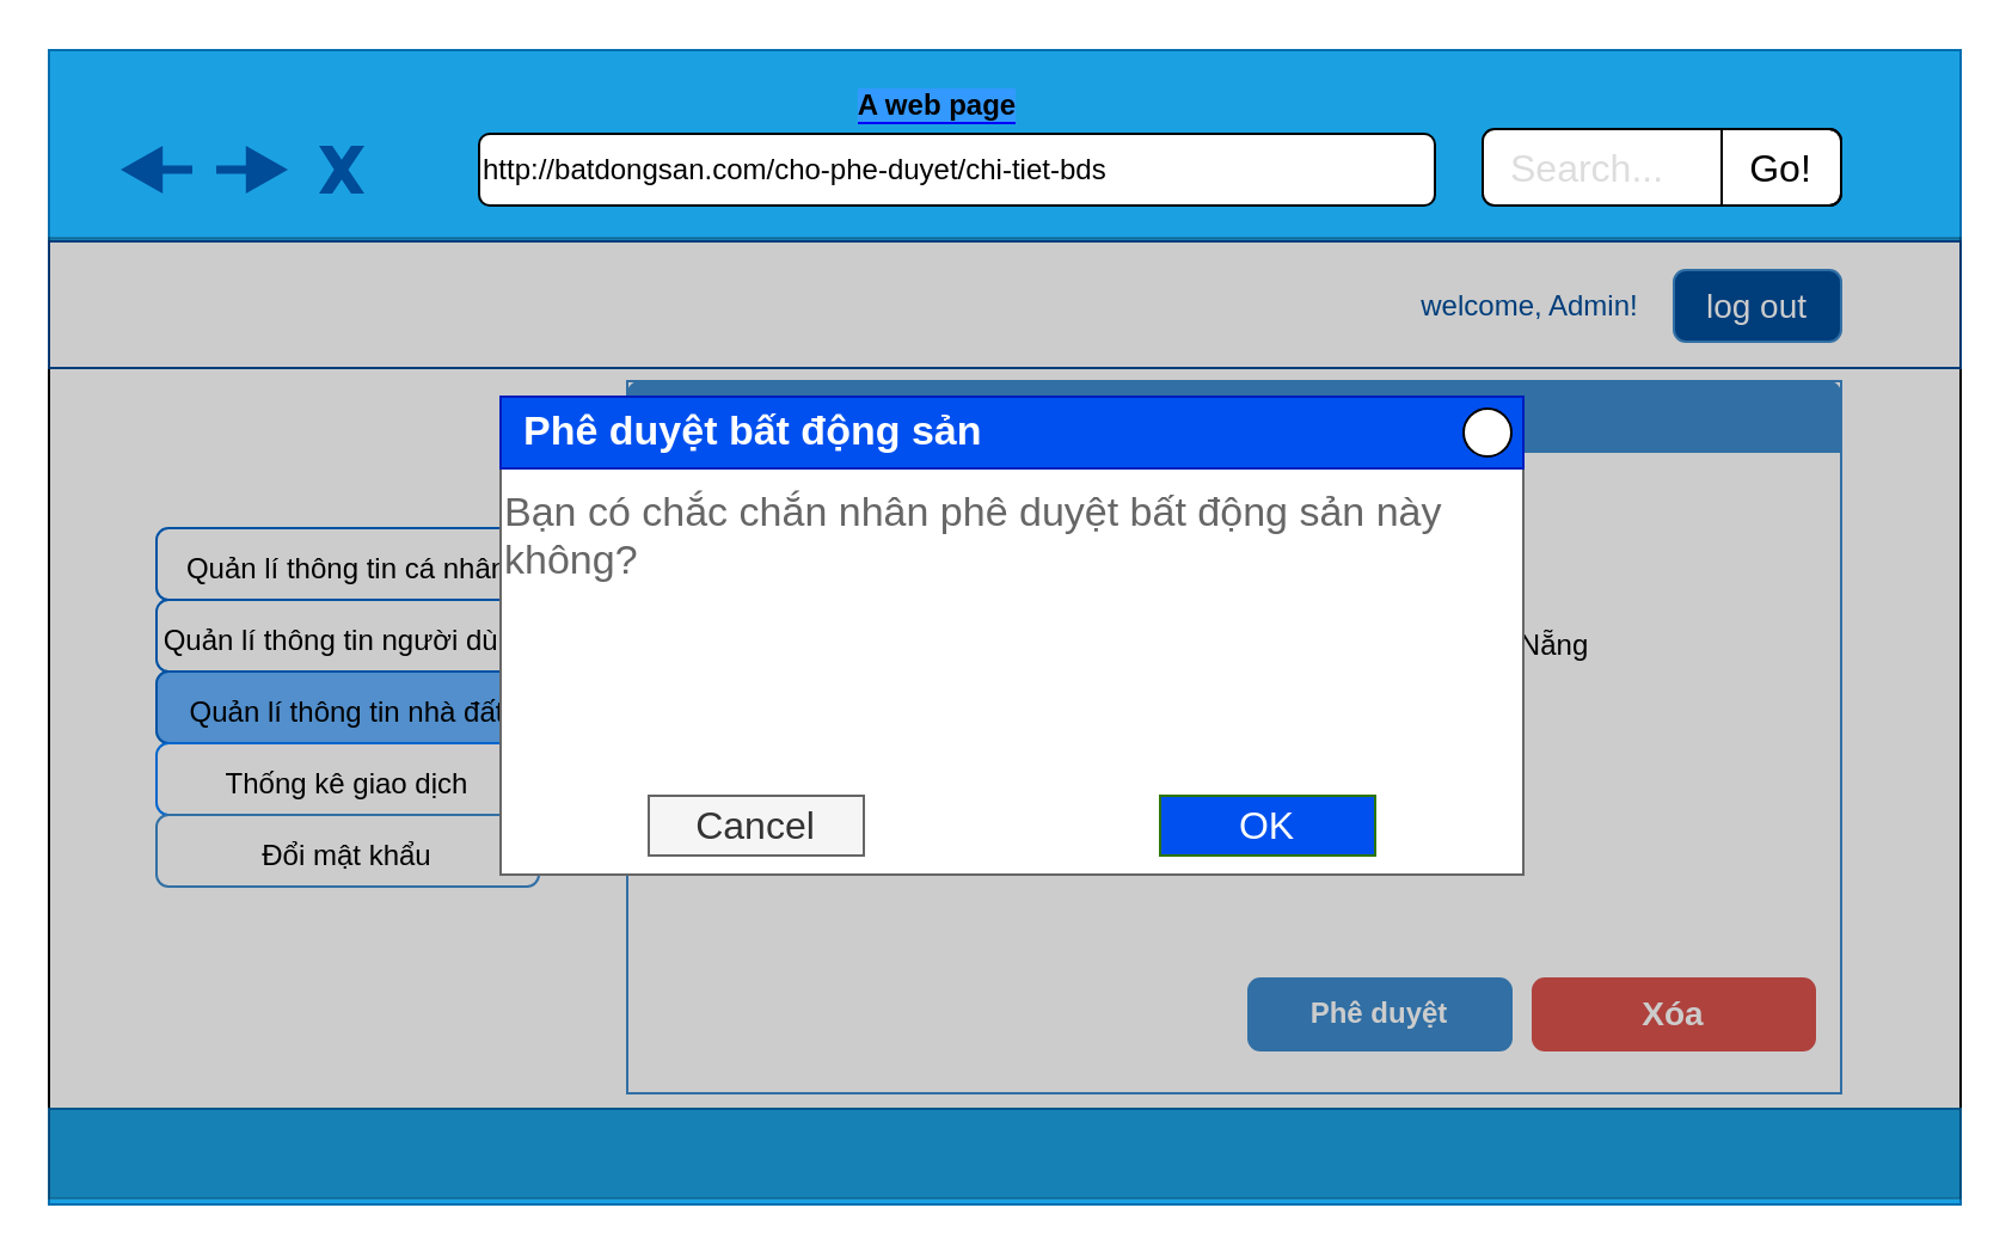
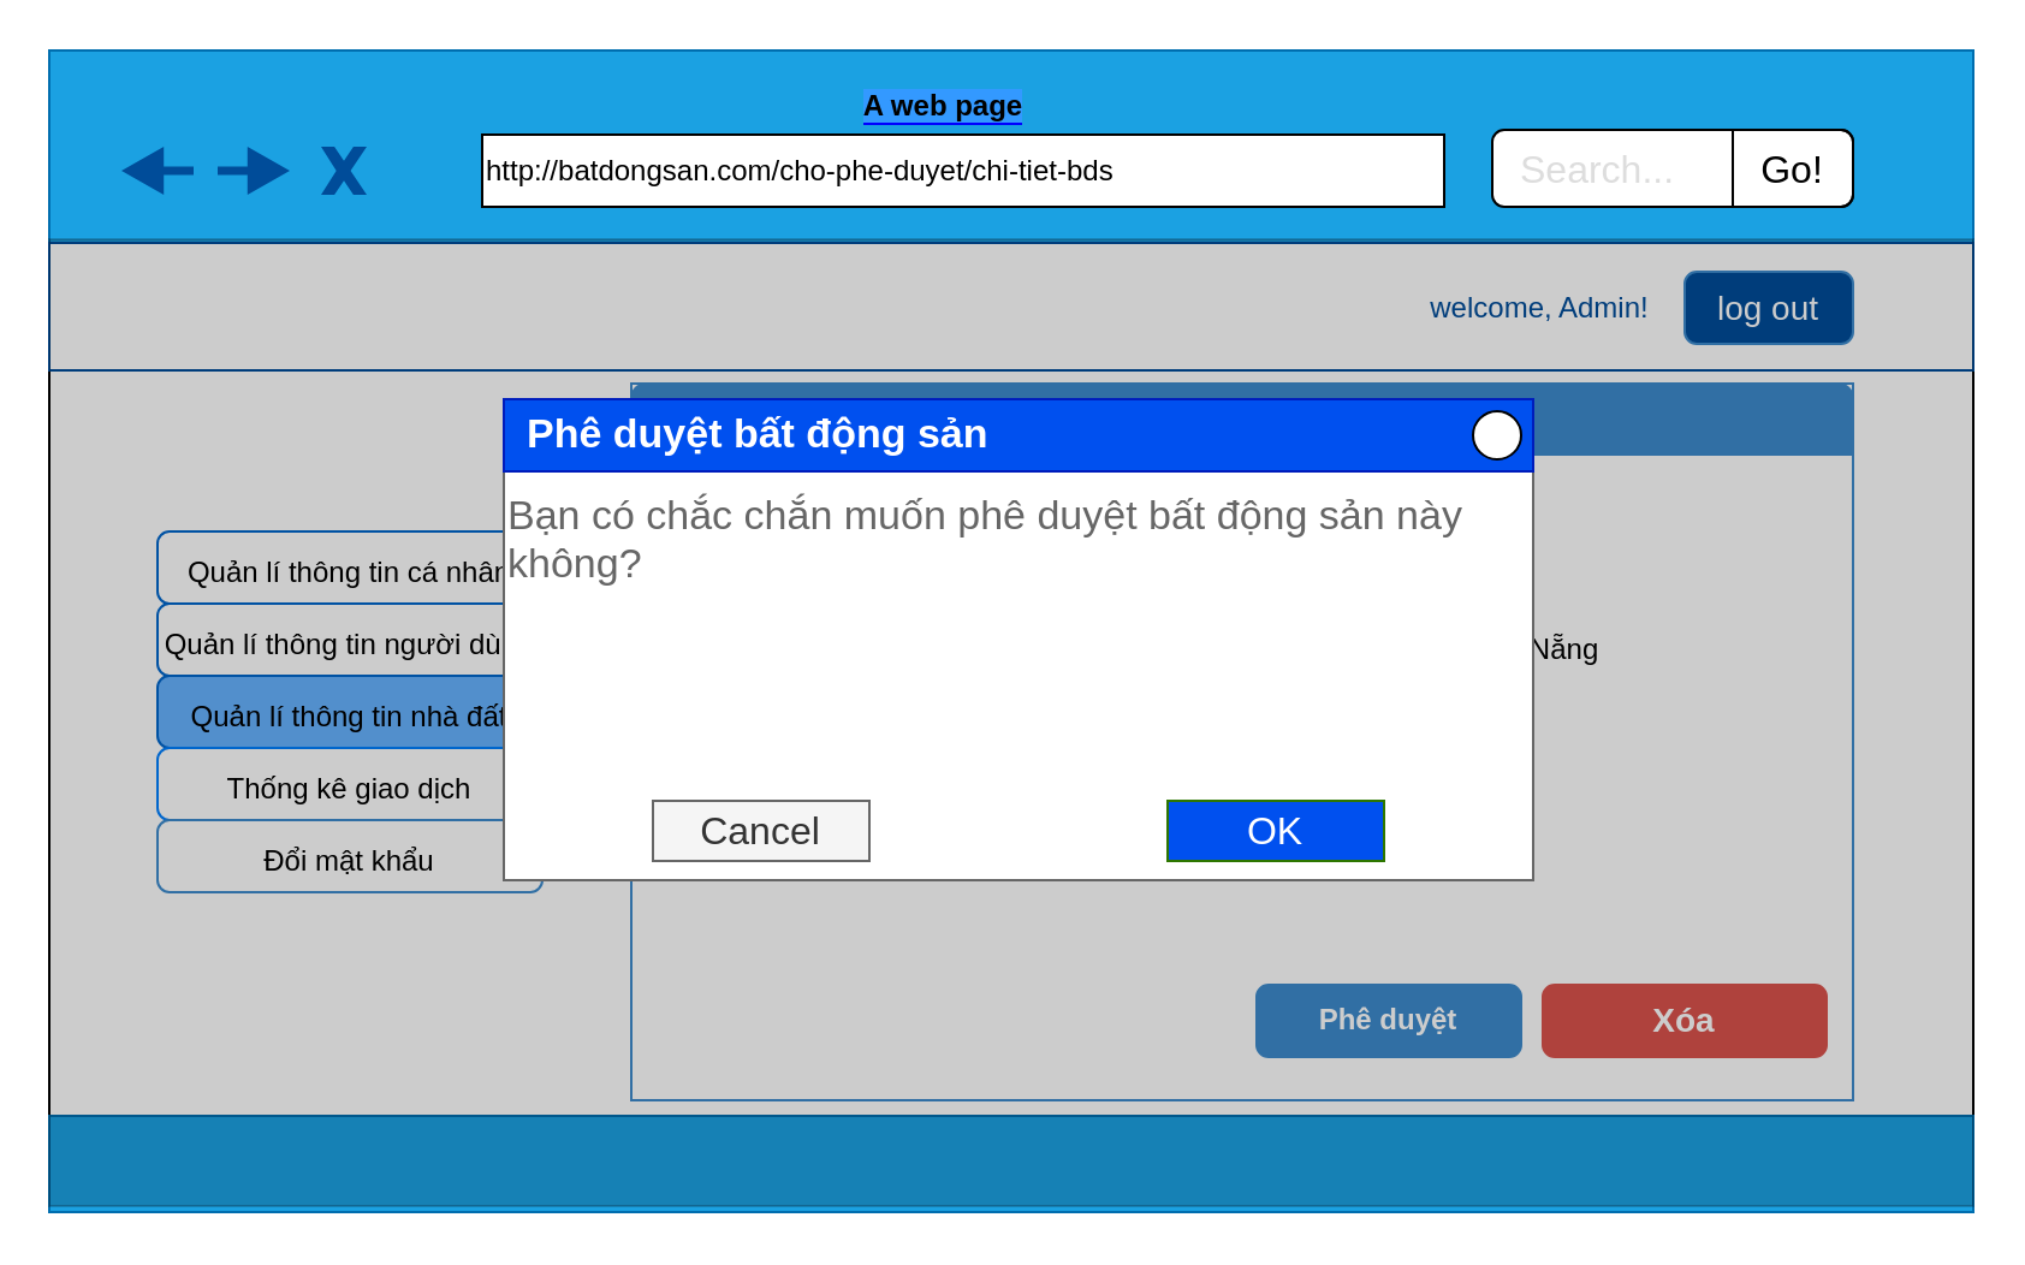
- <mxCell id="5" value="&lt;span style=&quot;white-space: normal&quot;&gt;http://batdongsan.com/cho-phe-duyet/chi-tiet-bds&lt;/span&gt;" style="rounded=1;whiteSpace=wrap;html=1;align=left;" parent="1" vertex="1"><mxGeometry x="200" y="55.5" width="400" height="30" as="geometry" /></mxCell>
+ <mxCell id="5" value="&lt;span style=&quot;white-space: normal&quot;&gt;http://batdongsan.com/cho-phe-duyet/chi-tiet-bds&lt;/span&gt;" style="whiteSpace=wrap;html=1;align=left;rounded=0;" parent="1" vertex="1"><mxGeometry x="200" y="55.5" width="400" height="30" as="geometry" /></mxCell>
- <mxCell id="38" value="Bạn có chắc chắn nhân phê duyệt bất động sản này không?" style="strokeWidth=1;shadow=0;dashed=0;align=left;html=1;shape=mxgraph.mockup.containers.rrect;rSize=0;strokeColor=#666666;fontColor=#666666;fontSize=17;verticalAlign=top;whiteSpace=wrap;fillColor=#ffffff;spacingTop=32;labelBackgroundColor=none;" parent="1" vertex="1"><mxGeometry x="209" y="165.5" width="428" height="200" as="geometry" /></mxCell>
+ <mxCell id="38" value="Bạn có chắc chắn muốn phê duyệt bất động sản này không?" style="strokeWidth=1;shadow=0;dashed=0;align=left;html=1;shape=mxgraph.mockup.containers.rrect;rSize=0;strokeColor=#666666;fontColor=#666666;fontSize=17;verticalAlign=top;whiteSpace=wrap;fillColor=#ffffff;spacingTop=32;labelBackgroundColor=none;" parent="1" vertex="1"><mxGeometry x="209" y="165.5" width="428" height="200" as="geometry" /></mxCell>
